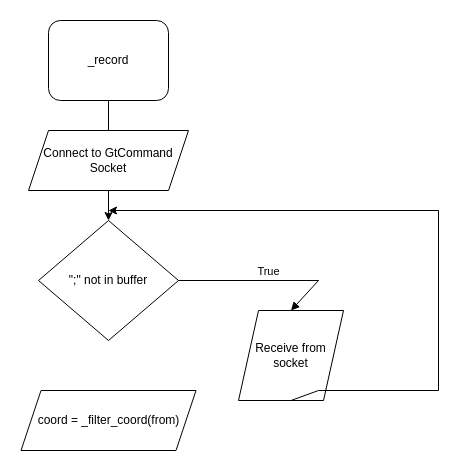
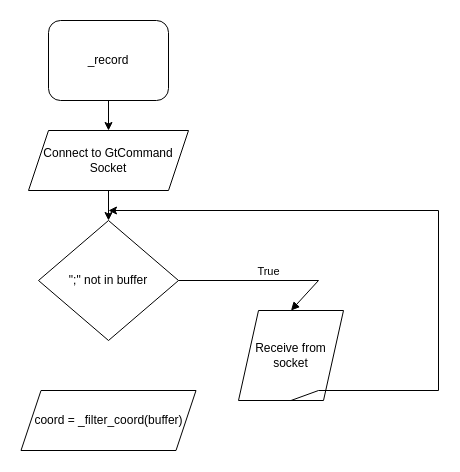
- <mxCell id="4" value="" style="endArrow=none;html=1;rounded=0;exitX=0.5;exitY=1;exitDx=0;exitDy=0;" edge="1" parent="1" source="2" target="3"><mxGeometry width="50" height="50" relative="1" as="geometry"><mxPoint x="118" y="270" as="sourcePoint" /><mxPoint x="168" y="220" as="targetPoint" /></mxGeometry></mxCell>
+ <mxCell id="4" value="" style="endArrow=classic;html=1;rounded=0;exitX=0.5;exitY=1;exitDx=0;exitDy=0;" edge="1" parent="1" source="2" target="3"><mxGeometry width="50" height="50" relative="1" as="geometry"><mxPoint x="118" y="270" as="sourcePoint" /><mxPoint x="168" y="220" as="targetPoint" /></mxGeometry></mxCell>
- <mxCell id="10" value="coord = _filter_coord(from)" style="shape=parallelogram;perimeter=parallelogramPerimeter;whiteSpace=wrap;html=1;fixedSize=1;" vertex="1" parent="1"><mxGeometry x="20.5" y="390" width="175" height="60" as="geometry" /></mxCell>
+ <mxCell id="10" value="coord = _filter_coord(buffer)" style="shape=parallelogram;perimeter=parallelogramPerimeter;whiteSpace=wrap;html=1;fixedSize=1;" vertex="1" parent="1"><mxGeometry x="20.5" y="390" width="175" height="60" as="geometry" /></mxCell>
